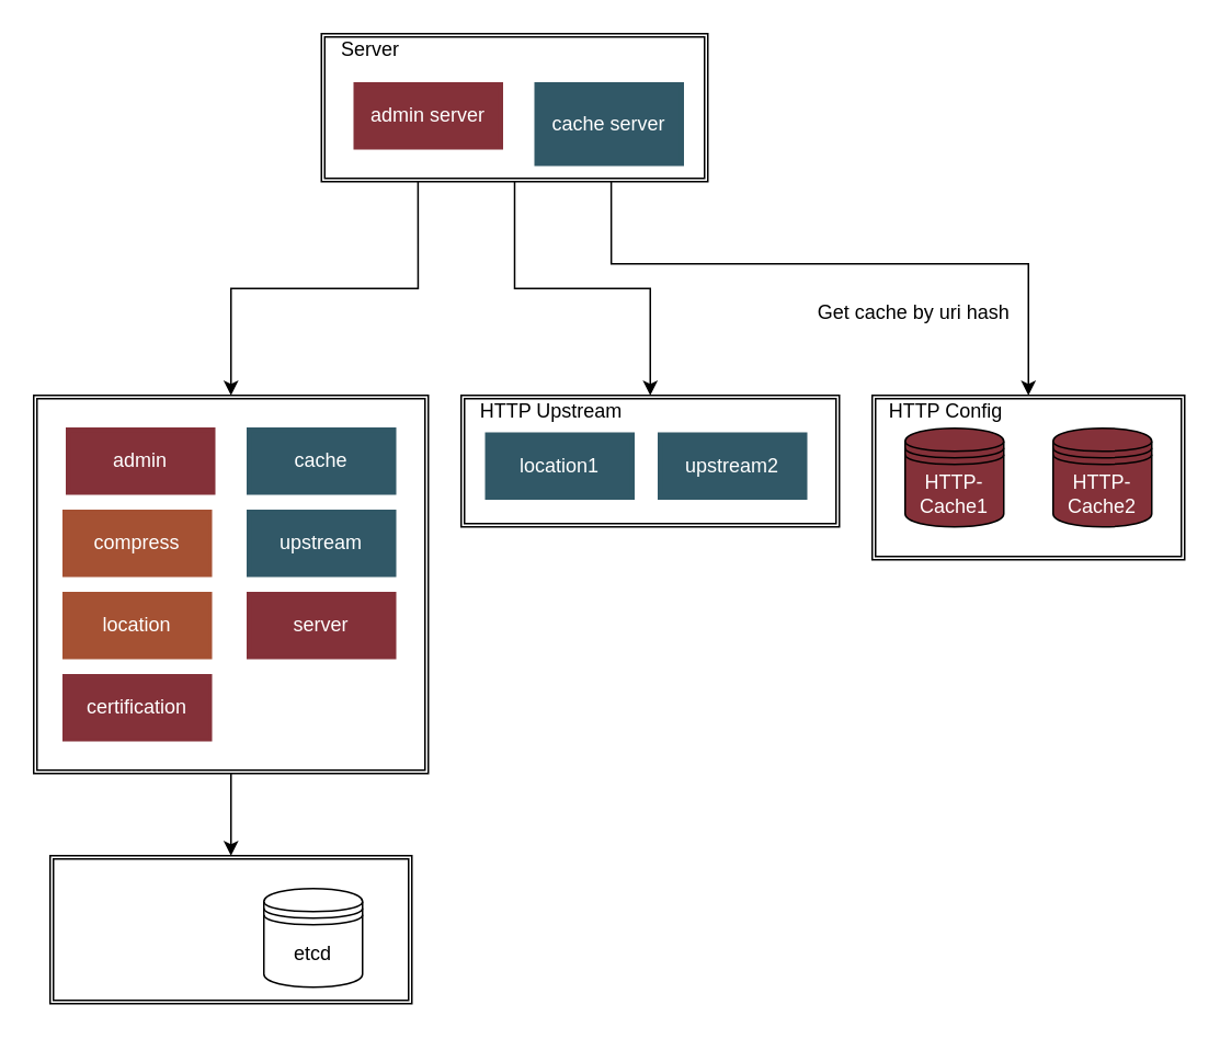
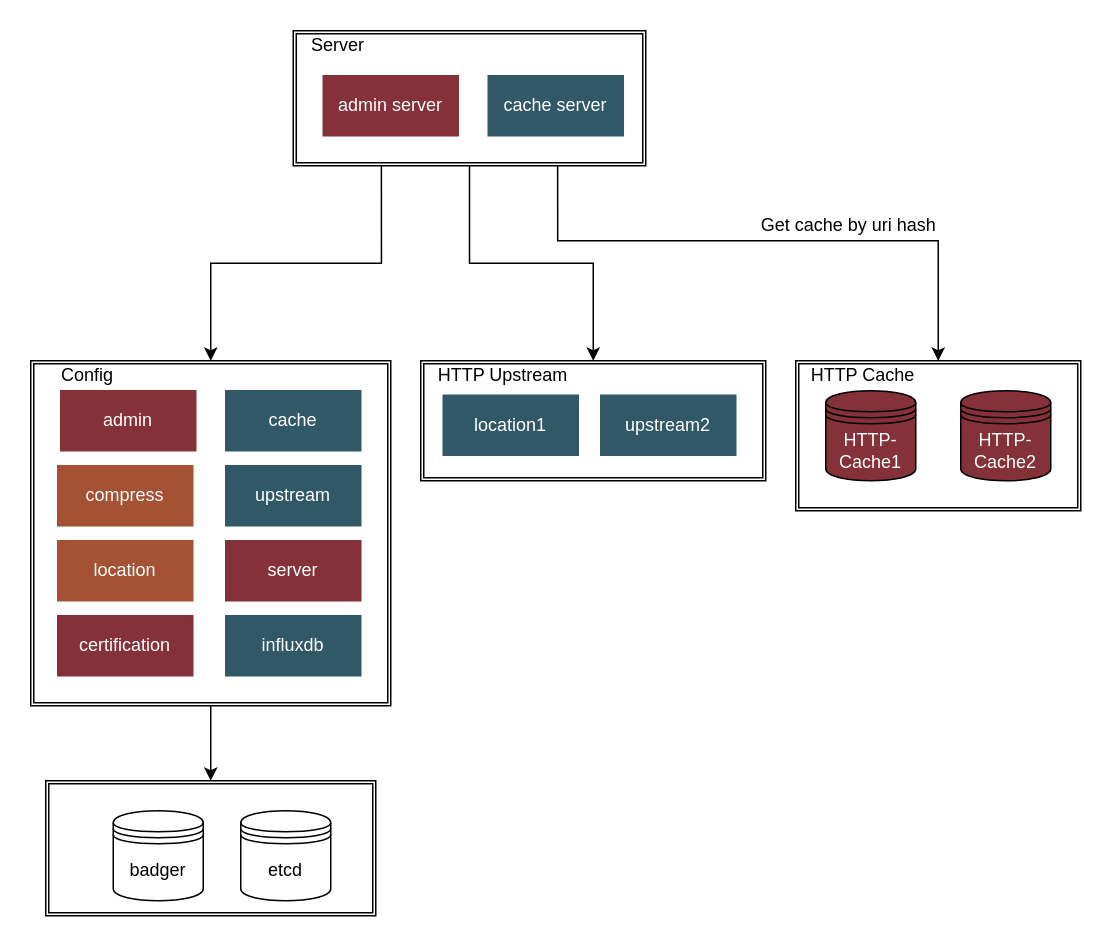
- <mxCell id="30" value="&lt;font color=&quot;#ffffff&quot;&gt;cache server&lt;/font&gt;" style="shape=ext;double=1;rounded=0;whiteSpace=wrap;html=1;fillColor=#315867;labelBackgroundColor=none;strokeColor=#315867;" parent="1" vertex="1"><mxGeometry x="325" y="50" width="90" height="50" as="geometry" /></mxCell>
+ <mxCell id="30" value="&lt;font color=&quot;#ffffff&quot;&gt;cache server&lt;/font&gt;" style="shape=ext;double=1;rounded=0;whiteSpace=wrap;html=1;fillColor=#315867;labelBackgroundColor=none;strokeColor=#315867;" parent="1" vertex="1"><mxGeometry x="325" y="50" width="90" height="40" as="geometry" /></mxCell>
- <mxCell id="31" value="Get cache by uri hash" style="text;html=1;align=center;verticalAlign=middle;resizable=0;points=[];autosize=1;" vertex="1" parent="1"><mxGeometry x="490" y="180" width="130" height="20" as="geometry" /></mxCell>
+ <mxCell id="31" value="Get cache by uri hash" style="text;html=1;align=center;verticalAlign=middle;resizable=0;points=[];autosize=1;" vertex="1" parent="1"><mxGeometry x="500" y="140" width="130" height="20" as="geometry" /></mxCell>
+ <mxCell id="12" value="Config" style="text;html=1;strokeColor=none;fillColor=none;align=center;verticalAlign=middle;whiteSpace=wrap;rounded=0;" parent="1" vertex="1"><mxGeometry x="38" y="240" width="40" height="20" as="geometry" /></mxCell>
- <mxCell id="19" value="&lt;font color=&quot;#000000&quot;&gt;HTTP Config&lt;br&gt;&lt;/font&gt;" style="text;html=1;strokeColor=none;fillColor=none;align=center;verticalAlign=middle;whiteSpace=wrap;rounded=0;fontColor=#FFFFFF;" parent="1" vertex="1"><mxGeometry x="530" y="245" width="90" height="10" as="geometry" /></mxCell>
+ <mxCell id="19" value="&lt;font color=&quot;#000000&quot;&gt;HTTP Cache&lt;br&gt;&lt;/font&gt;" style="text;html=1;strokeColor=none;fillColor=none;align=center;verticalAlign=middle;whiteSpace=wrap;rounded=0;fontColor=#FFFFFF;" parent="1" vertex="1"><mxGeometry x="530" y="245" width="90" height="10" as="geometry" /></mxCell>
+ <mxCell id="11" value="&lt;font color=&quot;#ffffff&quot;&gt;influxdb&lt;/font&gt;" style="shape=ext;double=1;rounded=0;whiteSpace=wrap;html=1;fillColor=#315867;labelBackgroundColor=none;strokeColor=#315867;" parent="1" vertex="1"><mxGeometry x="150" y="410" width="90" height="40" as="geometry" /></mxCell>
+ <mxCell id="14" value="badger" style="shape=datastore;whiteSpace=wrap;html=1;fillColor=#FFFFFF;" parent="1" vertex="1"><mxGeometry x="75" y="540" width="60" height="60" as="geometry" /></mxCell>
